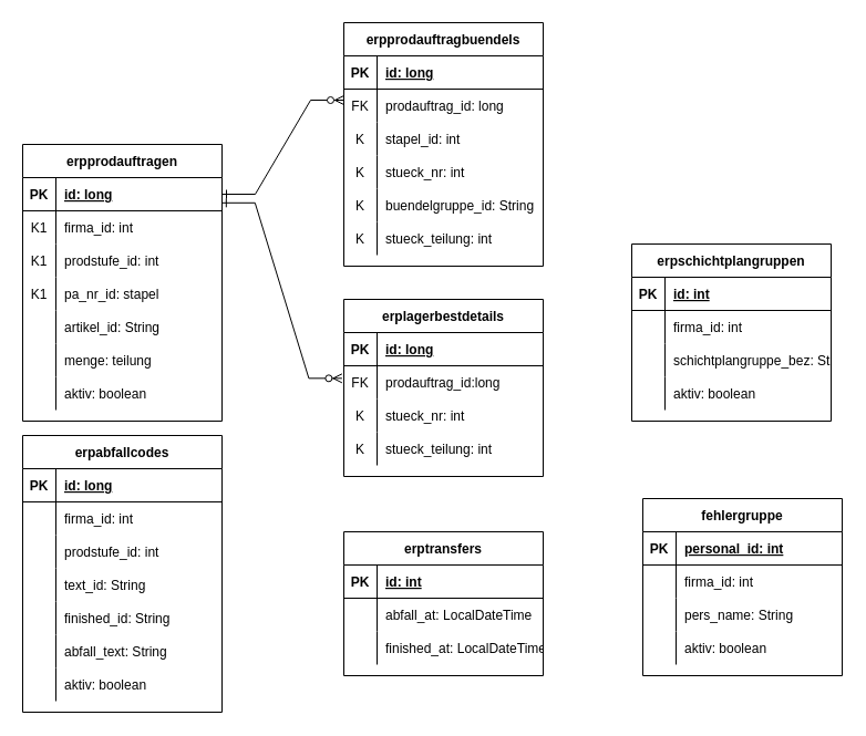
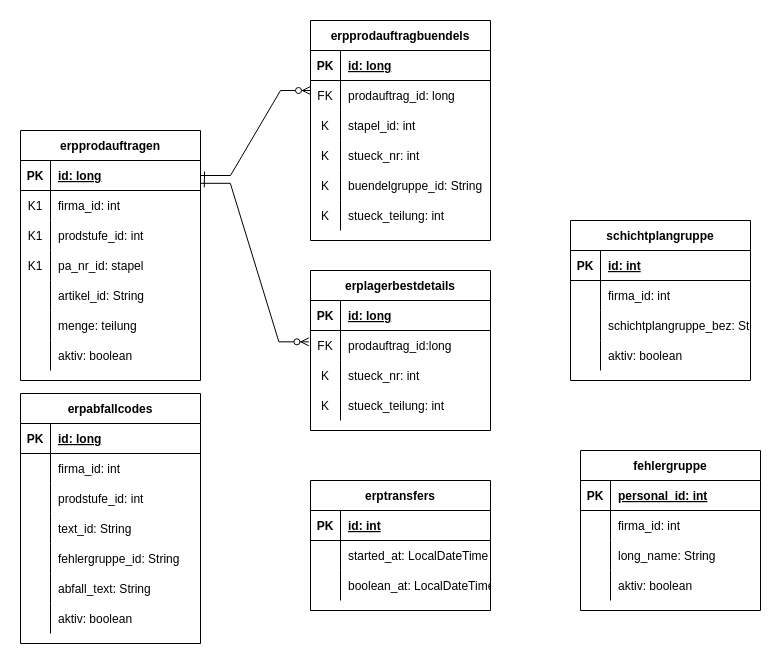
- <mxCell id="103" value="erpschichtplangruppen" style="shape=table;startSize=30;container=1;collapsible=1;childLayout=tableLayout;fixedRows=1;rowLines=0;fontStyle=1;align=center;resizeLast=1;" vertex="1" parent="1"><mxGeometry x="570" y="220" width="180" height="160" as="geometry" /></mxCell>
+ <mxCell id="103" value="schichtplangruppe" style="shape=table;startSize=30;container=1;collapsible=1;childLayout=tableLayout;fixedRows=1;rowLines=0;fontStyle=1;align=center;resizeLast=1;" vertex="1" parent="1"><mxGeometry x="570" y="220" width="180" height="160" as="geometry" /></mxCell>
- <mxCell id="86" value="abfall_at: LocalDateTime" style="shape=partialRectangle;connectable=0;fillColor=none;top=0;left=0;bottom=0;right=0;align=left;spacingLeft=6;overflow=hidden;" vertex="1" parent="84"><mxGeometry x="30" width="150" height="30" as="geometry"><mxRectangle width="150" height="30" as="alternateBounds" /></mxGeometry></mxCell>
+ <mxCell id="86" value="started_at: LocalDateTime" style="shape=partialRectangle;connectable=0;fillColor=none;top=0;left=0;bottom=0;right=0;align=left;spacingLeft=6;overflow=hidden;" vertex="1" parent="84"><mxGeometry x="30" width="150" height="30" as="geometry"><mxRectangle width="150" height="30" as="alternateBounds" /></mxGeometry></mxCell>
- <mxCell id="99" value="pers_name: String" style="shape=partialRectangle;connectable=0;fillColor=none;top=0;left=0;bottom=0;right=0;align=left;spacingLeft=6;overflow=hidden;" vertex="1" parent="97"><mxGeometry x="30" width="150" height="30" as="geometry"><mxRectangle width="150" height="30" as="alternateBounds" /></mxGeometry></mxCell>
+ <mxCell id="99" value="long_name: String" style="shape=partialRectangle;connectable=0;fillColor=none;top=0;left=0;bottom=0;right=0;align=left;spacingLeft=6;overflow=hidden;" vertex="1" parent="97"><mxGeometry x="30" width="150" height="30" as="geometry"><mxRectangle width="150" height="30" as="alternateBounds" /></mxGeometry></mxCell>
- <mxCell id="73" value="finished_id: String" style="shape=partialRectangle;connectable=0;fillColor=none;top=0;left=0;bottom=0;right=0;align=left;spacingLeft=6;overflow=hidden;" vertex="1" parent="71"><mxGeometry x="30" width="150" height="30" as="geometry"><mxRectangle width="150" height="30" as="alternateBounds" /></mxGeometry></mxCell>
+ <mxCell id="73" value="fehlergruppe_id: String" style="shape=partialRectangle;connectable=0;fillColor=none;top=0;left=0;bottom=0;right=0;align=left;spacingLeft=6;overflow=hidden;" vertex="1" parent="71"><mxGeometry x="30" width="150" height="30" as="geometry"><mxRectangle width="150" height="30" as="alternateBounds" /></mxGeometry></mxCell>
- <mxCell id="89" value="finished_at: LocalDateTime" style="shape=partialRectangle;connectable=0;fillColor=none;top=0;left=0;bottom=0;right=0;align=left;spacingLeft=6;overflow=hidden;" vertex="1" parent="87"><mxGeometry x="30" width="150" height="30" as="geometry"><mxRectangle width="150" height="30" as="alternateBounds" /></mxGeometry></mxCell>
+ <mxCell id="89" value="boolean_at: LocalDateTime" style="shape=partialRectangle;connectable=0;fillColor=none;top=0;left=0;bottom=0;right=0;align=left;spacingLeft=6;overflow=hidden;" vertex="1" parent="87"><mxGeometry x="30" width="150" height="30" as="geometry"><mxRectangle width="150" height="30" as="alternateBounds" /></mxGeometry></mxCell>
